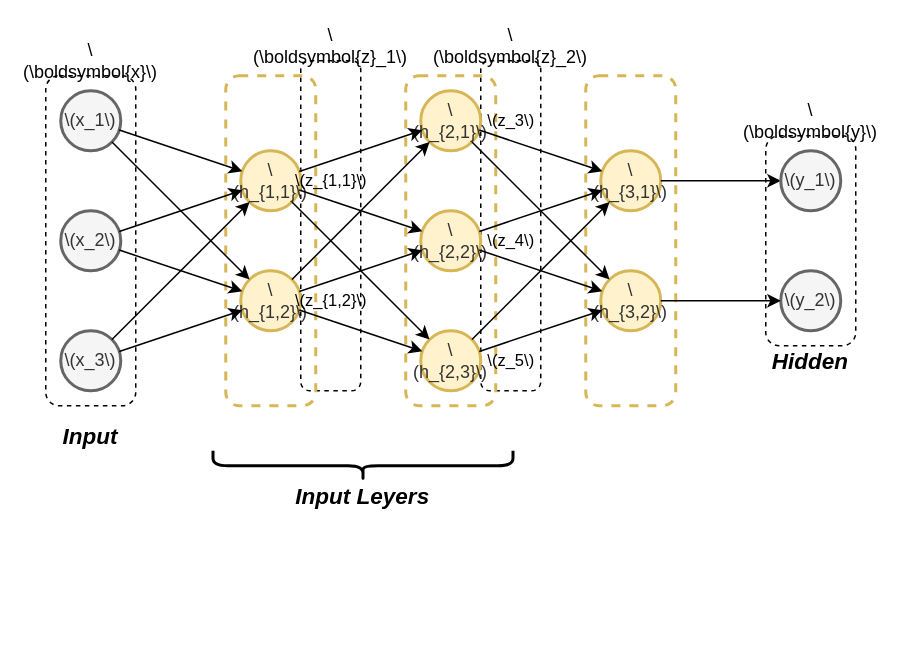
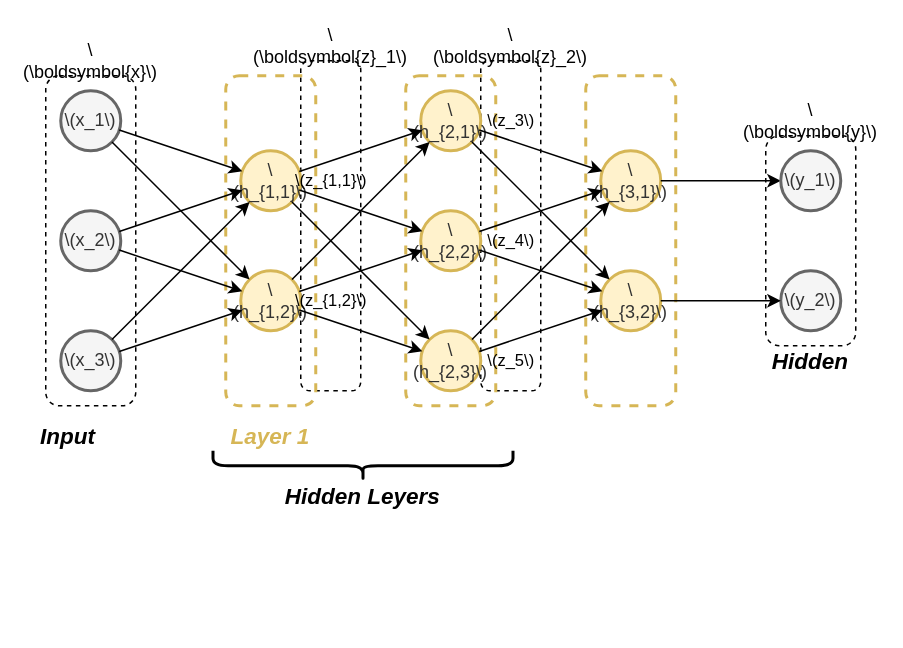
- <mxCell id="35" value="Input" style="text;html=1;strokeColor=none;fillColor=none;align=center;verticalAlign=middle;whiteSpace=wrap;rounded=0;fontSize=15;fontStyle=3;fontColor=#000000;" parent="1" vertex="1"><mxGeometry x="20" y="280" width="80" height="20" as="geometry" /></mxCell>
+ <mxCell id="35" value="Input" style="text;html=1;strokeColor=none;fillColor=none;align=center;verticalAlign=middle;whiteSpace=wrap;rounded=0;fontSize=15;fontStyle=3;fontColor=#000000;" parent="1" vertex="1"><mxGeometry x="5" y="280" width="80" height="20" as="geometry" /></mxCell>
+ <mxCell id="34" value="Layer 1" style="text;html=1;strokeColor=none;fillColor=none;align=center;verticalAlign=middle;whiteSpace=wrap;rounded=0;fontSize=15;fontStyle=3;fontColor=#D6B656;" parent="1" vertex="1"><mxGeometry x="140" y="280" width="80" height="20" as="geometry" /></mxCell>
- <mxCell id="37" value="Input Leyers" style="text;html=1;strokeColor=none;fillColor=none;align=center;verticalAlign=middle;whiteSpace=wrap;rounded=0;fontSize=15;fontColor=#000000;fontStyle=3" parent="1" vertex="1"><mxGeometry x="181.5" y="320" width="118.5" height="20" as="geometry" /></mxCell>
+ <mxCell id="37" value="Hidden Leyers" style="text;html=1;strokeColor=none;fillColor=none;align=center;verticalAlign=middle;whiteSpace=wrap;rounded=0;fontSize=15;fontColor=#000000;fontStyle=3" parent="1" vertex="1"><mxGeometry x="181.5" y="320" width="118.5" height="20" as="geometry" /></mxCell>
